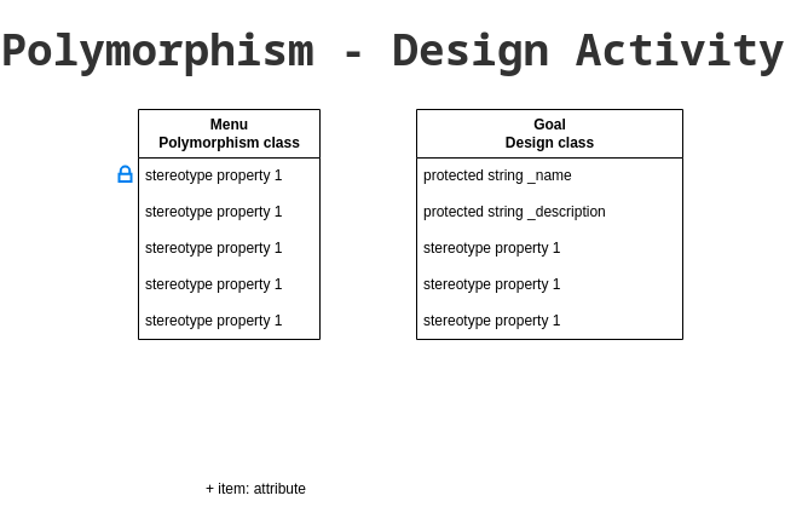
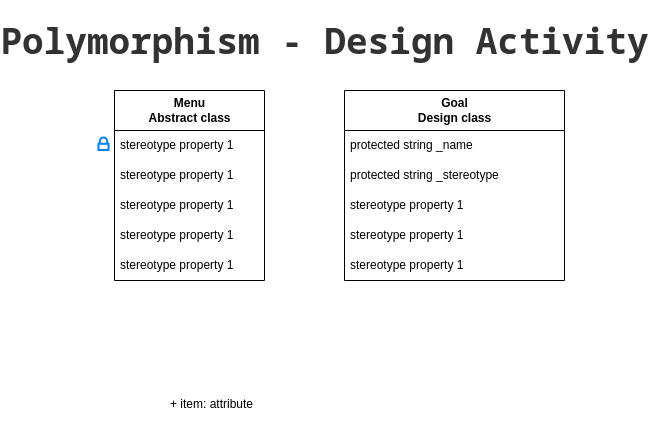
- <mxCell id="2" value="Menu&lt;br&gt;Polymorphism class" style="swimlane;fontStyle=1;align=center;verticalAlign=middle;childLayout=stackLayout;horizontal=1;startSize=40;horizontalStack=0;resizeParent=1;resizeParentMax=0;resizeLast=0;collapsible=0;marginBottom=0;html=1;" vertex="1" parent="1"><mxGeometry x="65" y="90" width="150" height="190" as="geometry" /></mxCell>
+ <mxCell id="2" value="Menu&lt;br&gt;Abstract class" style="swimlane;fontStyle=1;align=center;verticalAlign=middle;childLayout=stackLayout;horizontal=1;startSize=40;horizontalStack=0;resizeParent=1;resizeParentMax=0;resizeLast=0;collapsible=0;marginBottom=0;html=1;" vertex="1" parent="1"><mxGeometry x="65" y="90" width="150" height="190" as="geometry" /></mxCell>
- <mxCell id="12" value="protected string _description" style="text;html=1;strokeColor=none;fillColor=none;align=left;verticalAlign=middle;spacingLeft=4;spacingRight=4;overflow=hidden;rotatable=0;points=[[0,0.5],[1,0.5]];portConstraint=eastwest;" vertex="1" parent="10"><mxGeometry y="70" width="220" height="30" as="geometry" /></mxCell>
+ <mxCell id="12" value="protected string _stereotype" style="text;html=1;strokeColor=none;fillColor=none;align=left;verticalAlign=middle;spacingLeft=4;spacingRight=4;overflow=hidden;rotatable=0;points=[[0,0.5],[1,0.5]];portConstraint=eastwest;" vertex="1" parent="10"><mxGeometry y="70" width="220" height="30" as="geometry" /></mxCell>
